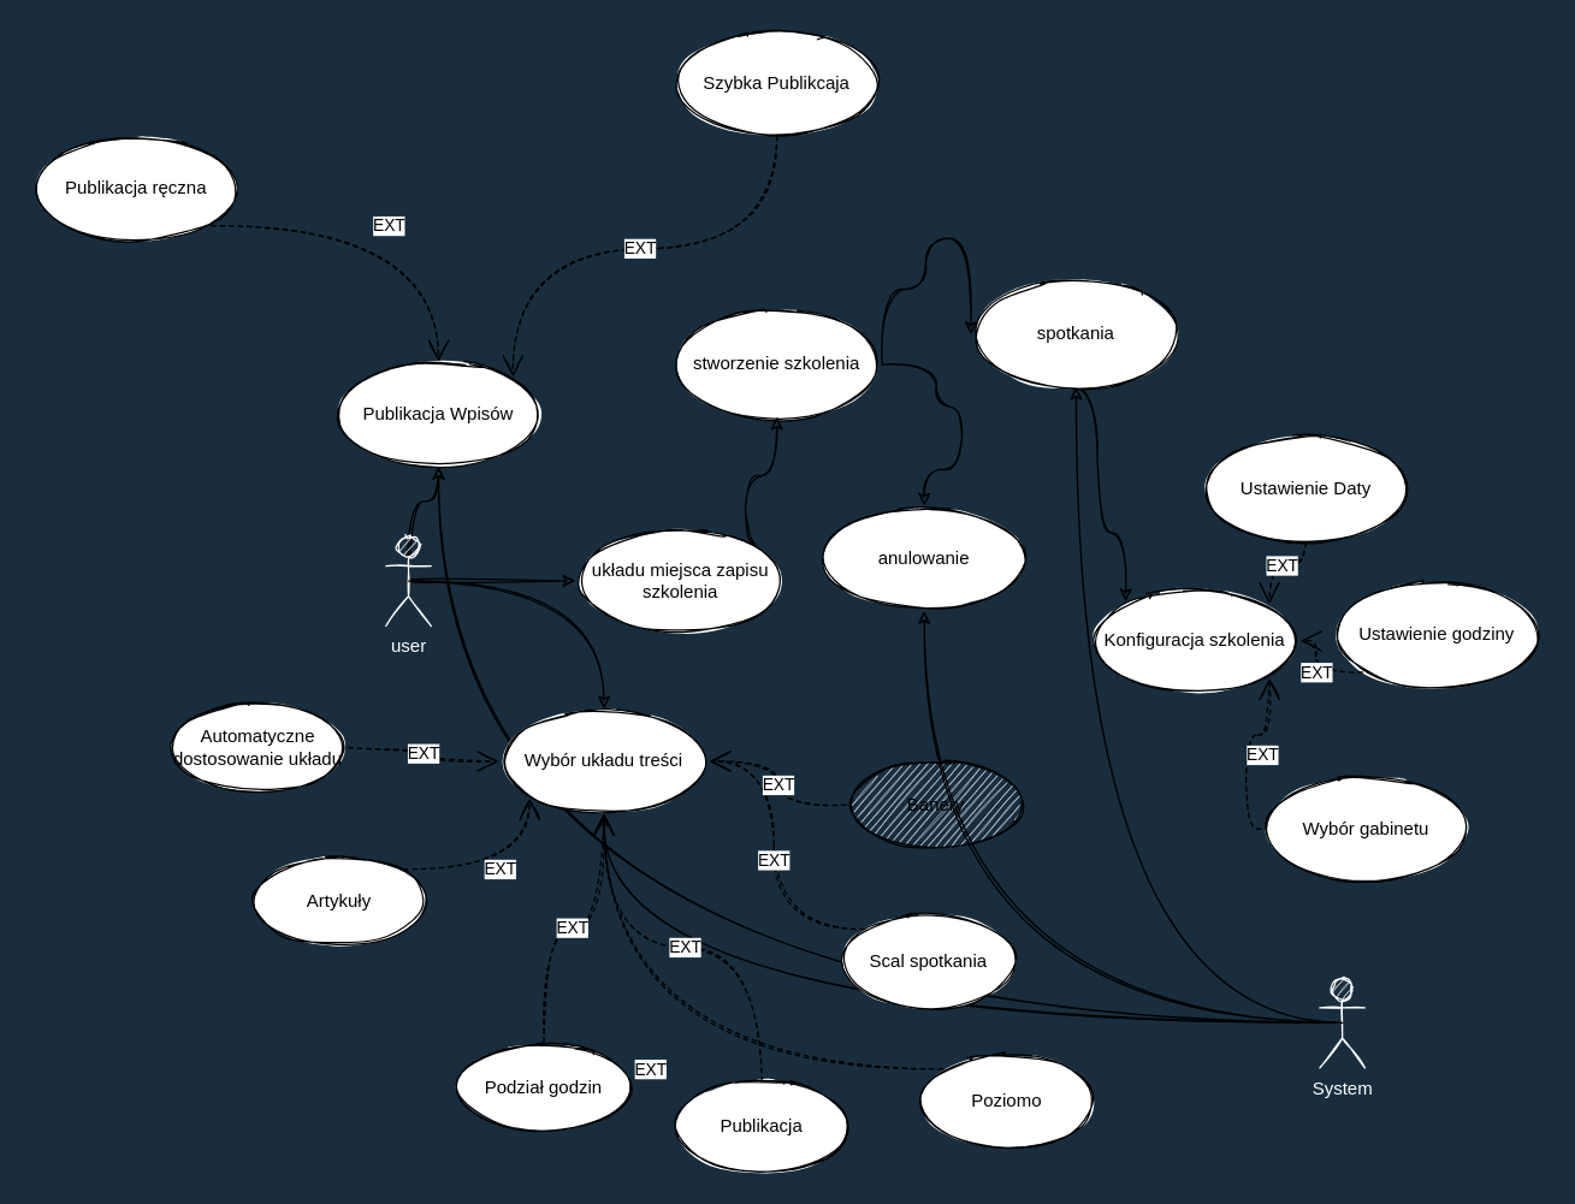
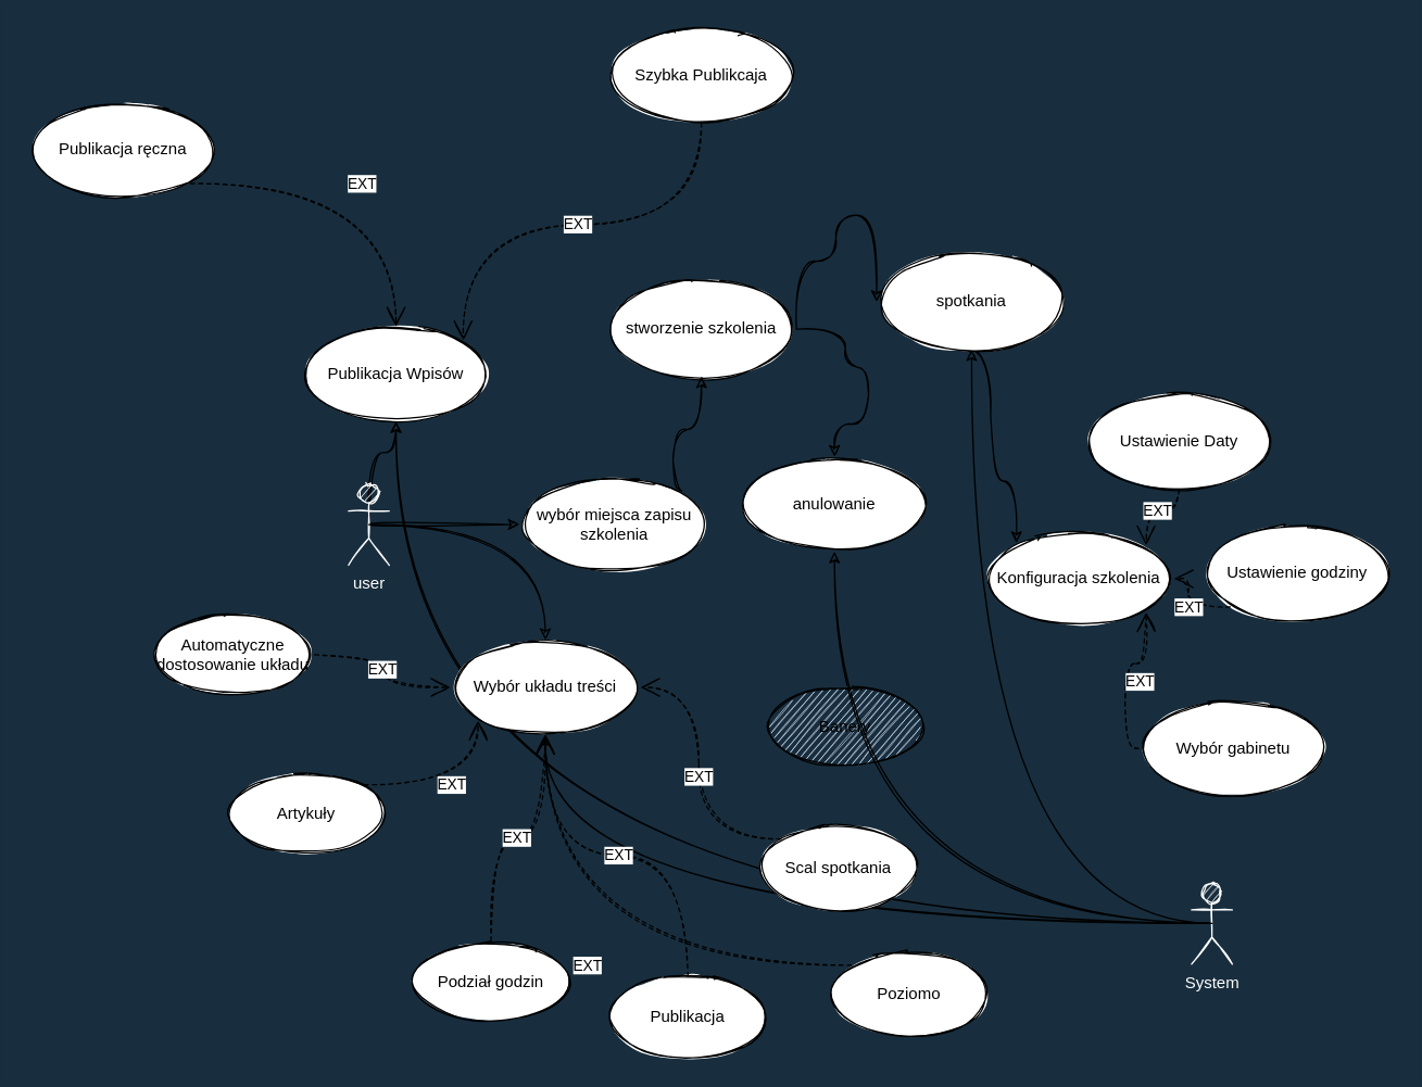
- <mxCell id="31" value="Publikacja ręczna" style="ellipse;whiteSpace=wrap;html=1;sketch=1;" parent="1" vertex="1"><mxGeometry x="20" y="90" width="140" height="70" as="geometry" /></mxCell>
+ <mxCell id="31" value="Publikacja ręczna" style="ellipse;whiteSpace=wrap;html=1;sketch=1;" parent="1" vertex="1"><mxGeometry x="20" y="75" width="140" height="70" as="geometry" /></mxCell>
- <mxCell id="12" value="układu miejsca zapisu szkolenia" style="ellipse;whiteSpace=wrap;html=1;sketch=1;" parent="1" vertex="1"><mxGeometry x="382" y="351" width="140" height="70" as="geometry" /></mxCell>
+ <mxCell id="12" value="wybór miejsca zapisu szkolenia" style="ellipse;whiteSpace=wrap;html=1;sketch=1;" parent="1" vertex="1"><mxGeometry x="382" y="351" width="140" height="70" as="geometry" /></mxCell>
- <mxCell id="28" value="Automatyczne dostosowanie układu" style="ellipse;whiteSpace=wrap;html=1;sketch=1;" parent="1" vertex="1"><mxGeometry x="111" y="467" width="120" height="60" as="geometry" /></mxCell>
+ <mxCell id="28" value="Automatyczne dostosowanie układu" style="ellipse;whiteSpace=wrap;html=1;sketch=1;" parent="1" vertex="1"><mxGeometry x="111" y="452" width="120" height="60" as="geometry" /></mxCell>
- <mxCell id="39" value="EXT" style="endArrow=open;endSize=12;dashed=1;html=1;edgeStyle=orthogonalEdgeStyle;exitX=0;exitY=0.5;exitDx=0;exitDy=0;entryX=1;entryY=0.5;entryDx=0;entryDy=0;curved=1;sketch=1;" parent="1" source="26" target="14" edge="1"><mxGeometry x="-0.013" width="160" relative="1" as="geometry"><mxPoint x="287.671" y="597.91" as="sourcePoint" /><mxPoint x="371.257" y="550.625" as="targetPoint" /><mxPoint as="offset" /></mxGeometry></mxCell>
